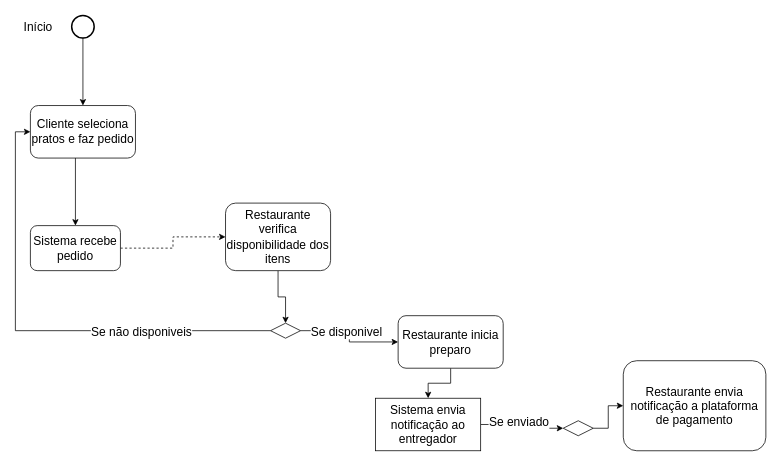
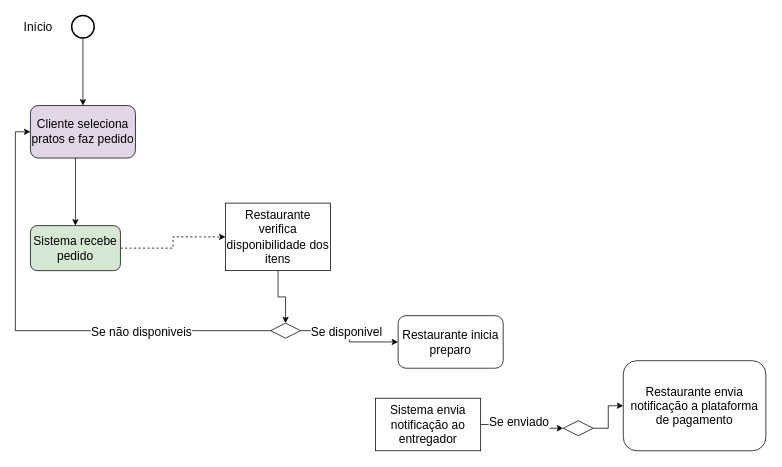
- <mxCell id="3" value="Cliente seleciona pratos e faz pedido" style="rounded=1;whiteSpace=wrap;html=1;fontSize=16;" parent="1" vertex="1"><mxGeometry x="40" y="140" width="140" height="70" as="geometry" /></mxCell>
+ <mxCell id="3" value="Cliente seleciona pratos e faz pedido" style="rounded=1;whiteSpace=wrap;html=1;fontSize=16;fillColor=#e1d5e7;" parent="1" vertex="1"><mxGeometry x="40" y="140" width="140" height="70" as="geometry" /></mxCell>
- <mxCell id="10" value="Restaurante verifica disponibilidade dos itens" style="rounded=1;whiteSpace=wrap;html=1;fontSize=16;" parent="1" vertex="1"><mxGeometry x="300" y="270" width="140" height="90" as="geometry" /></mxCell>
+ <mxCell id="10" value="Restaurante verifica disponibilidade dos itens" style="whiteSpace=wrap;html=1;fontSize=16;rounded=0;" parent="1" vertex="1"><mxGeometry x="300" y="270" width="140" height="90" as="geometry" /></mxCell>
- <mxCell id="8" value="Sistema recebe pedido" style="rounded=1;whiteSpace=wrap;html=1;fontSize=16;" parent="1" vertex="1"><mxGeometry x="40" y="300" width="120" height="60" as="geometry" /></mxCell>
+ <mxCell id="8" value="Sistema recebe pedido" style="rounded=1;whiteSpace=wrap;html=1;fontSize=16;fillColor=#d5e8d4;" parent="1" vertex="1"><mxGeometry x="40" y="300" width="120" height="60" as="geometry" /></mxCell>
- <mxCell id="11" style="edgeStyle=orthogonalEdgeStyle;rounded=0;orthogonalLoop=1;jettySize=auto;html=1;fontSize=16;" parent="1" source="12" target="20" edge="1"><mxGeometry relative="1" as="geometry" /></mxCell>
